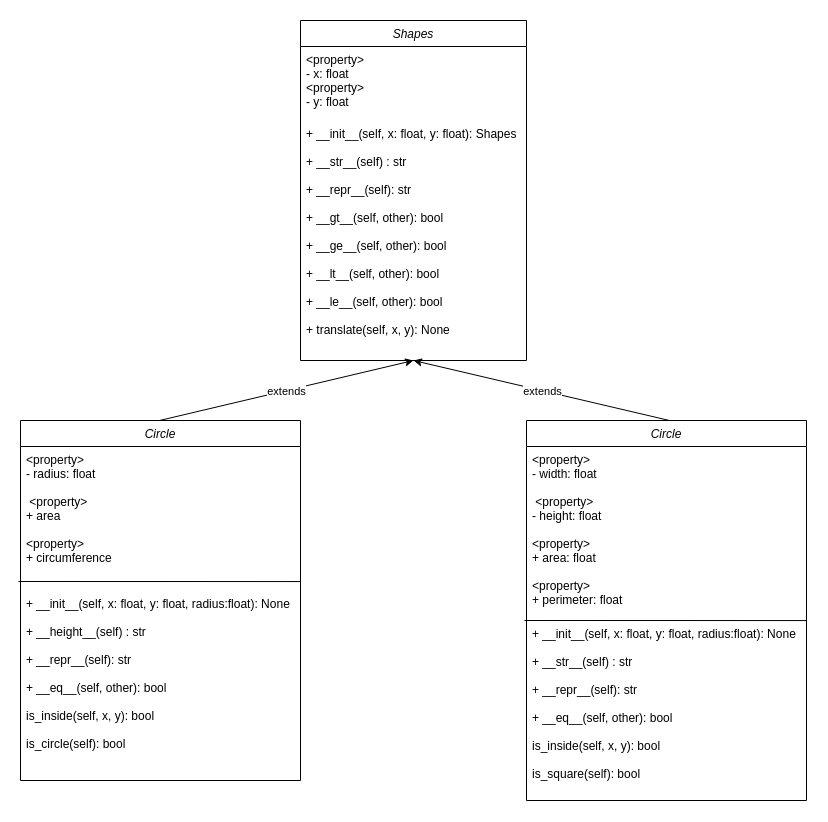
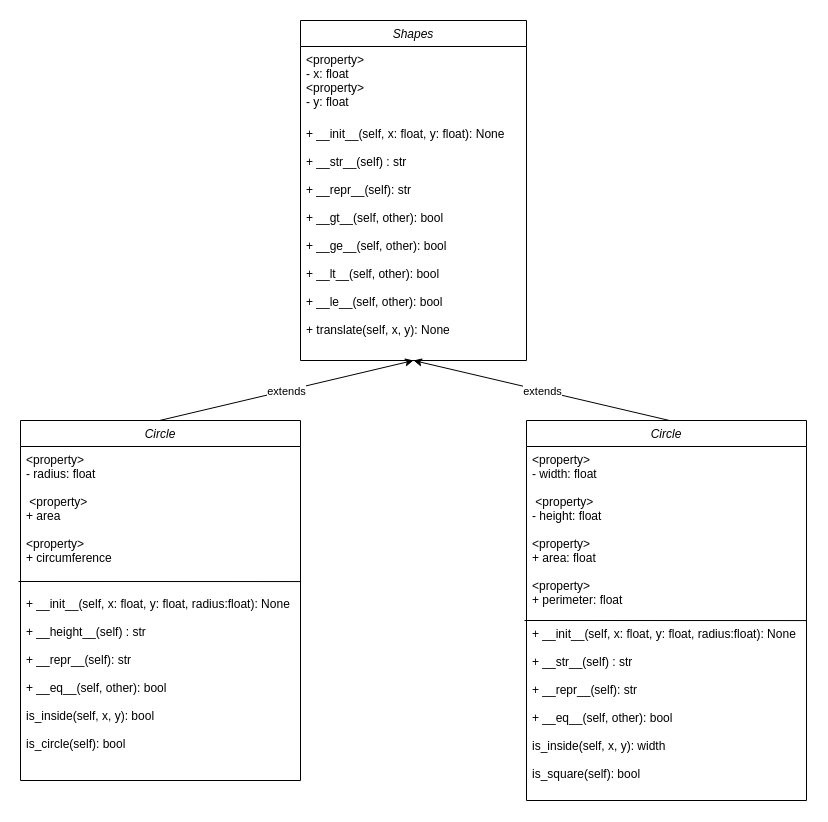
- <mxCell id="4" value="+ __init__(self, x: float, y: float): Shapes&#10;&#10;+ __str__(self) : str&#10;&#10;+ __repr__(self): str&#10;&#10;+ __gt__(self, other): bool&#10;&#10;+ __ge__(self, other): bool&#10;&#10;+ __lt__(self, other): bool&#10;&#10;+ __le__(self, other): bool&#10;&#10;+ translate(self, x, y): None" style="text;align=left;verticalAlign=top;spacingLeft=4;spacingRight=4;overflow=hidden;rotatable=0;points=[[0,0.5],[1,0.5]];portConstraint=eastwest;" vertex="1" parent="2"><mxGeometry y="100" width="226" height="240" as="geometry" /></mxCell>
+ <mxCell id="4" value="+ __init__(self, x: float, y: float): None&#10;&#10;+ __str__(self) : str&#10;&#10;+ __repr__(self): str&#10;&#10;+ __gt__(self, other): bool&#10;&#10;+ __ge__(self, other): bool&#10;&#10;+ __lt__(self, other): bool&#10;&#10;+ __le__(self, other): bool&#10;&#10;+ translate(self, x, y): None" style="text;align=left;verticalAlign=top;spacingLeft=4;spacingRight=4;overflow=hidden;rotatable=0;points=[[0,0.5],[1,0.5]];portConstraint=eastwest;" vertex="1" parent="2"><mxGeometry y="100" width="226" height="240" as="geometry" /></mxCell>
- <mxCell id="16" value="+ __init__(self, x: float, y: float, radius:float): None&#10;&#10;+ __str__(self) : str&#10;&#10;+ __repr__(self): str&#10;&#10;+ __eq__(self, other): bool&#10;&#10;is_inside(self, x, y): bool&#10;&#10;is_square(self): bool&#10;" style="text;align=left;verticalAlign=top;spacingLeft=4;spacingRight=4;overflow=hidden;rotatable=0;points=[[0,0.5],[1,0.5]];portConstraint=eastwest;" vertex="1" parent="13"><mxGeometry y="200" width="280" height="180" as="geometry" /></mxCell>
+ <mxCell id="16" value="+ __init__(self, x: float, y: float, radius:float): None&#10;&#10;+ __str__(self) : str&#10;&#10;+ __repr__(self): str&#10;&#10;+ __eq__(self, other): bool&#10;&#10;is_inside(self, x, y): width&#10;&#10;is_square(self): bool&#10;" style="text;align=left;verticalAlign=top;spacingLeft=4;spacingRight=4;overflow=hidden;rotatable=0;points=[[0,0.5],[1,0.5]];portConstraint=eastwest;" vertex="1" parent="13"><mxGeometry y="200" width="280" height="180" as="geometry" /></mxCell>
